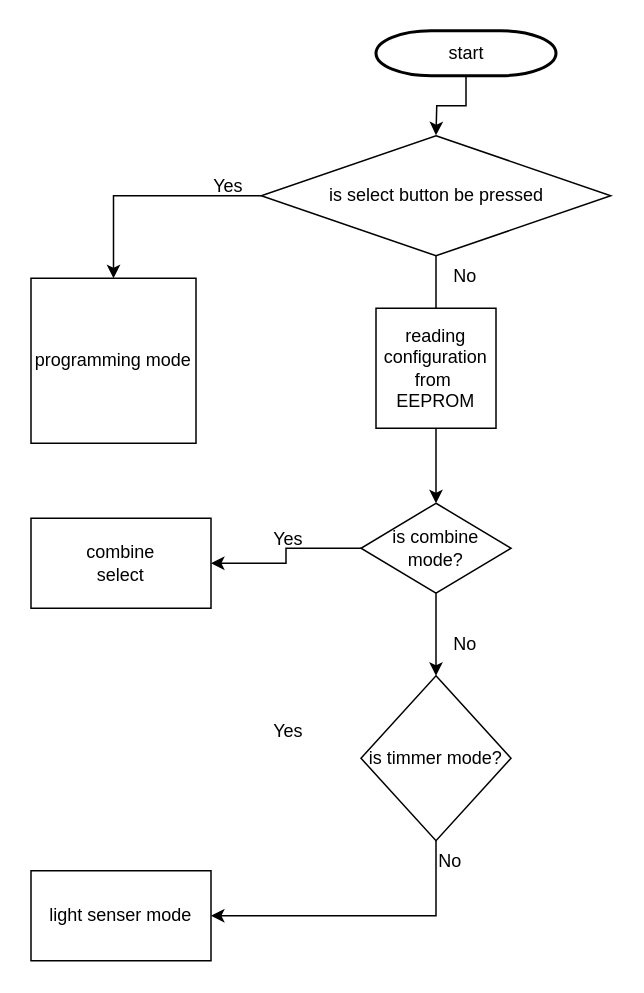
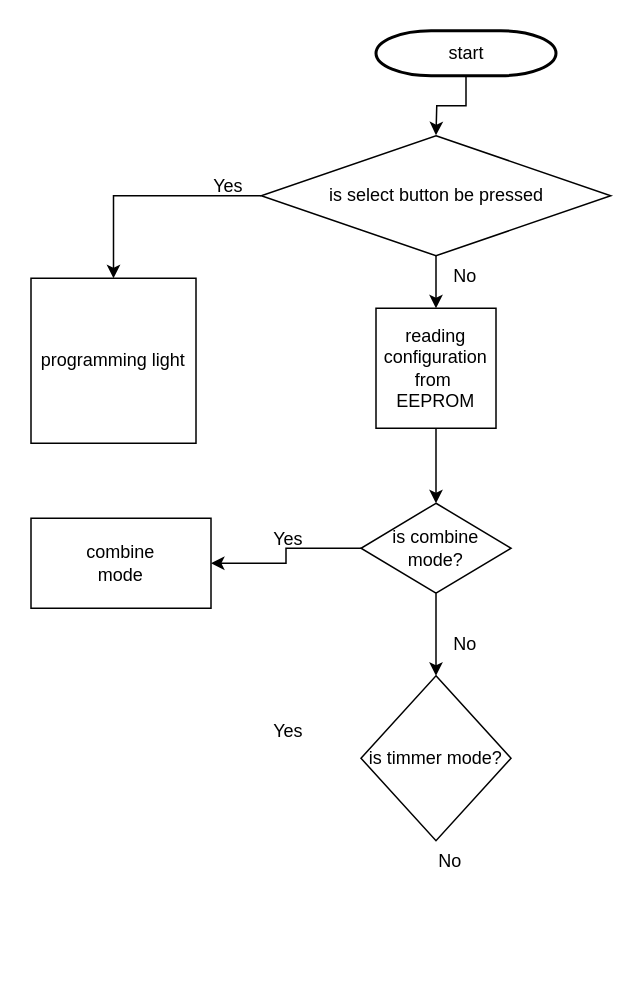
- <mxCell id="5" style="edgeStyle=orthogonalEdgeStyle;rounded=0;orthogonalLoop=1;jettySize=auto;html=1;entryX=0.5;entryY=0;entryDx=0;entryDy=0;endArrow=none;" parent="1" source="6" target="14" edge="1"><mxGeometry relative="1" as="geometry" /></mxCell>
+ <mxCell id="5" style="edgeStyle=orthogonalEdgeStyle;rounded=0;orthogonalLoop=1;jettySize=auto;html=1;entryX=0.5;entryY=0;entryDx=0;entryDy=0;" parent="1" source="6" target="14" edge="1"><mxGeometry relative="1" as="geometry" /></mxCell>
- <mxCell id="12" value="programming mode" style="whiteSpace=wrap;html=1;aspect=fixed;" parent="1" vertex="1"><mxGeometry x="20" y="185" width="110" height="110" as="geometry" /></mxCell>
+ <mxCell id="12" value="programming light" style="whiteSpace=wrap;html=1;aspect=fixed;" parent="1" vertex="1"><mxGeometry x="20" y="185" width="110" height="110" as="geometry" /></mxCell>
- <mxCell id="15" value="&lt;span style=&quot;white-space: normal&quot;&gt;combine&lt;/span&gt;&lt;br style=&quot;white-space: normal&quot;&gt;&lt;span style=&quot;white-space: normal&quot;&gt;select&lt;/span&gt;" style="rounded=0;whiteSpace=wrap;html=1;" parent="1" vertex="1"><mxGeometry x="20" y="345" width="120" height="60" as="geometry" /></mxCell>
+ <mxCell id="15" value="&lt;span style=&quot;white-space: normal&quot;&gt;combine&lt;/span&gt;&lt;br style=&quot;white-space: normal&quot;&gt;&lt;span style=&quot;white-space: normal&quot;&gt;mode&lt;/span&gt;" style="rounded=0;whiteSpace=wrap;html=1;" parent="1" vertex="1"><mxGeometry x="20" y="345" width="120" height="60" as="geometry" /></mxCell>
- <mxCell id="22" value="light senser mode" style="rounded=0;whiteSpace=wrap;html=1;" vertex="1" parent="1"><mxGeometry x="20" y="580" width="120" height="60" as="geometry" /></mxCell>
- <mxCell id="16" style="edgeStyle=orthogonalEdgeStyle;rounded=0;orthogonalLoop=1;jettySize=auto;html=1;entryX=1;entryY=0.5;entryDx=0;entryDy=0;" edge="1" parent="1" source="17" target="22"><mxGeometry relative="1" as="geometry"><Array as="points"><mxPoint x="290" y="610" /></Array></mxGeometry></mxCell>
